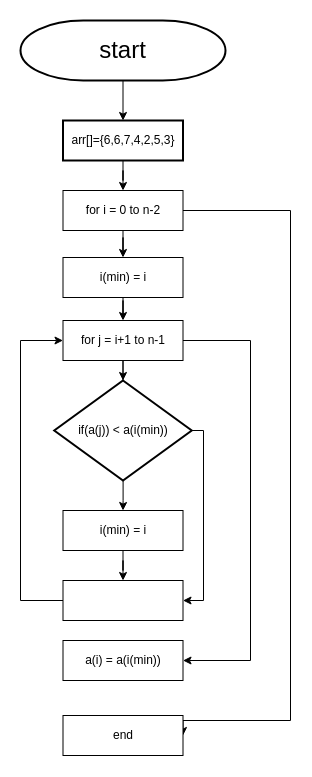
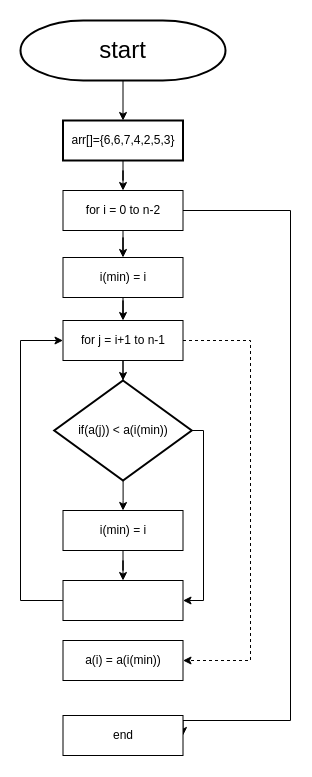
- <mxCell id="13" style="edgeStyle=orthogonalEdgeStyle;rounded=0;orthogonalLoop=1;jettySize=auto;html=1;entryX=1;entryY=0.5;entryDx=0;entryDy=0;" edge="1" parent="1" source="14" target="21"><mxGeometry relative="1" as="geometry"><Array as="points"><mxPoint x="250" y="340" /><mxPoint x="250" y="660" /></Array></mxGeometry></mxCell>
+ <mxCell id="13" style="edgeStyle=orthogonalEdgeStyle;rounded=0;orthogonalLoop=1;jettySize=auto;html=1;entryX=1;entryY=0.5;entryDx=0;entryDy=0;dashed=1;" edge="1" parent="1" source="14" target="21"><mxGeometry relative="1" as="geometry"><Array as="points"><mxPoint x="250" y="340" /><mxPoint x="250" y="660" /></Array></mxGeometry></mxCell>
